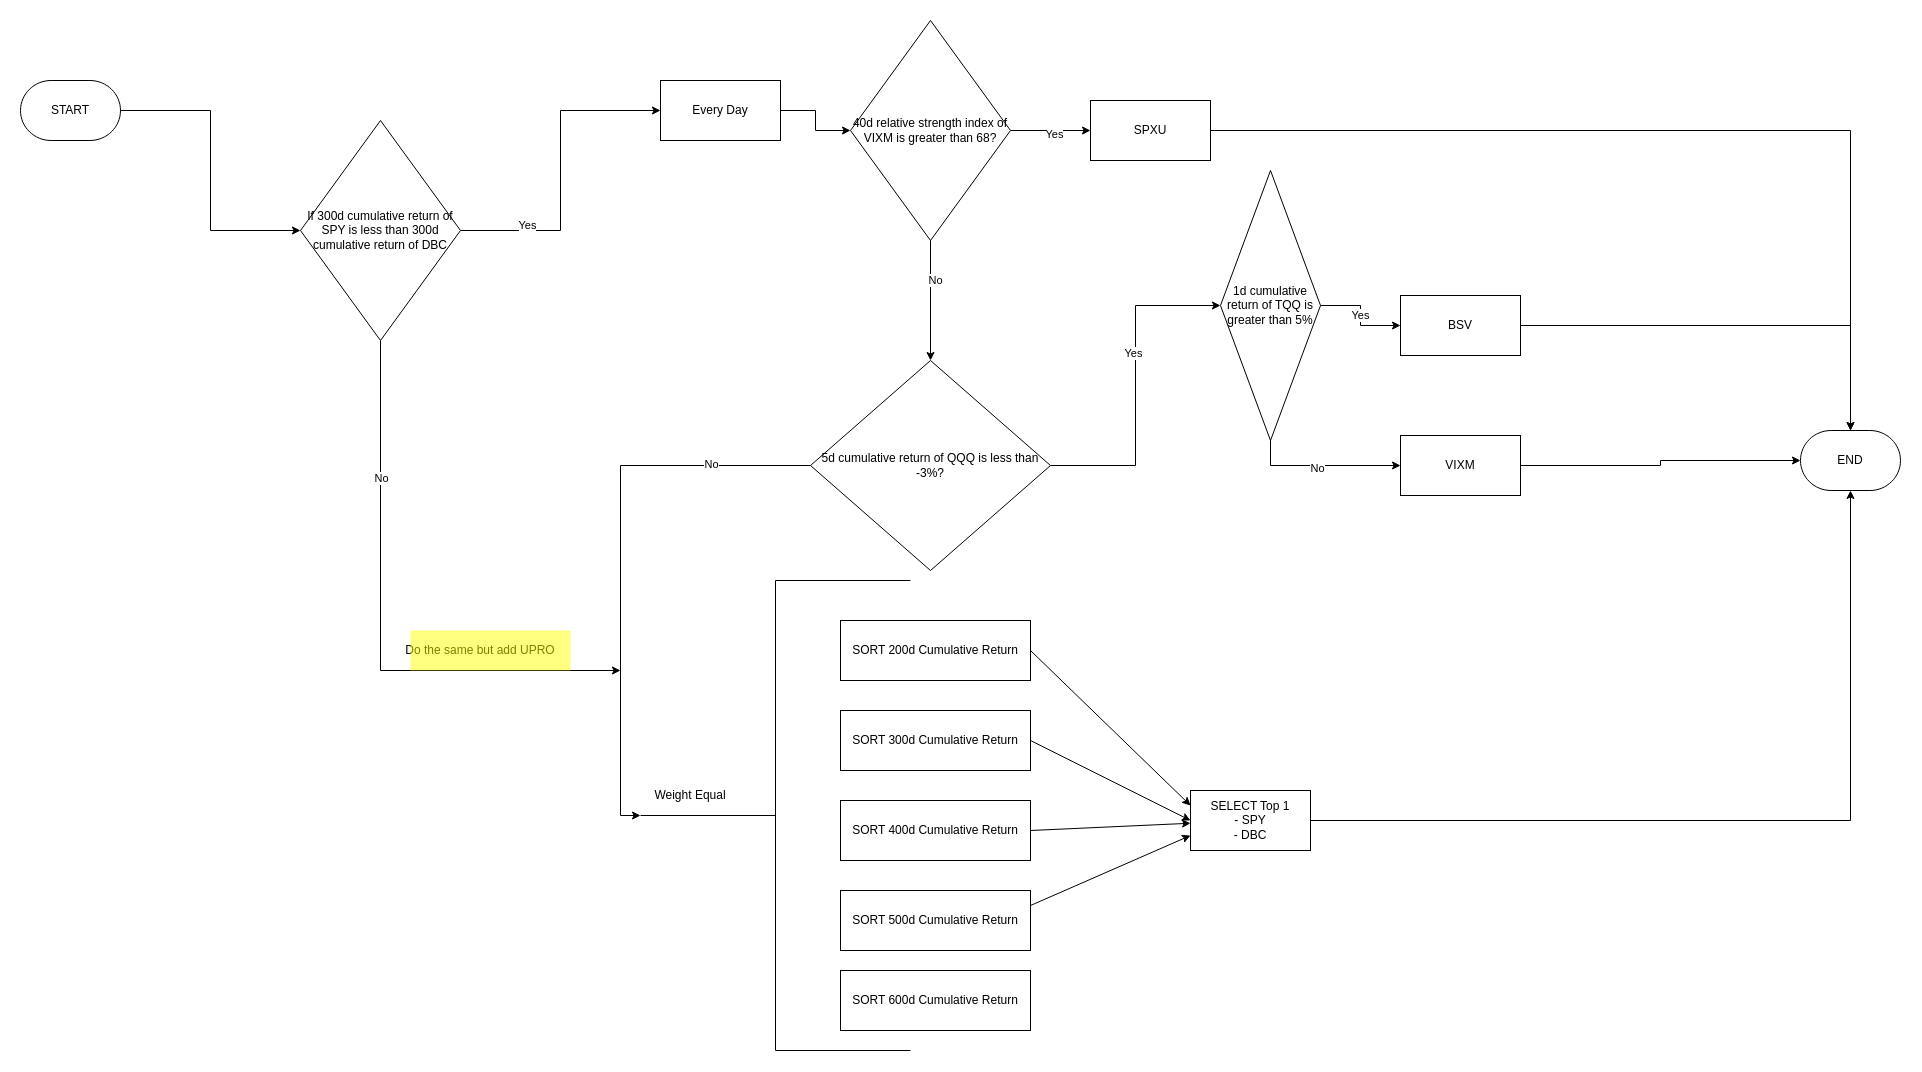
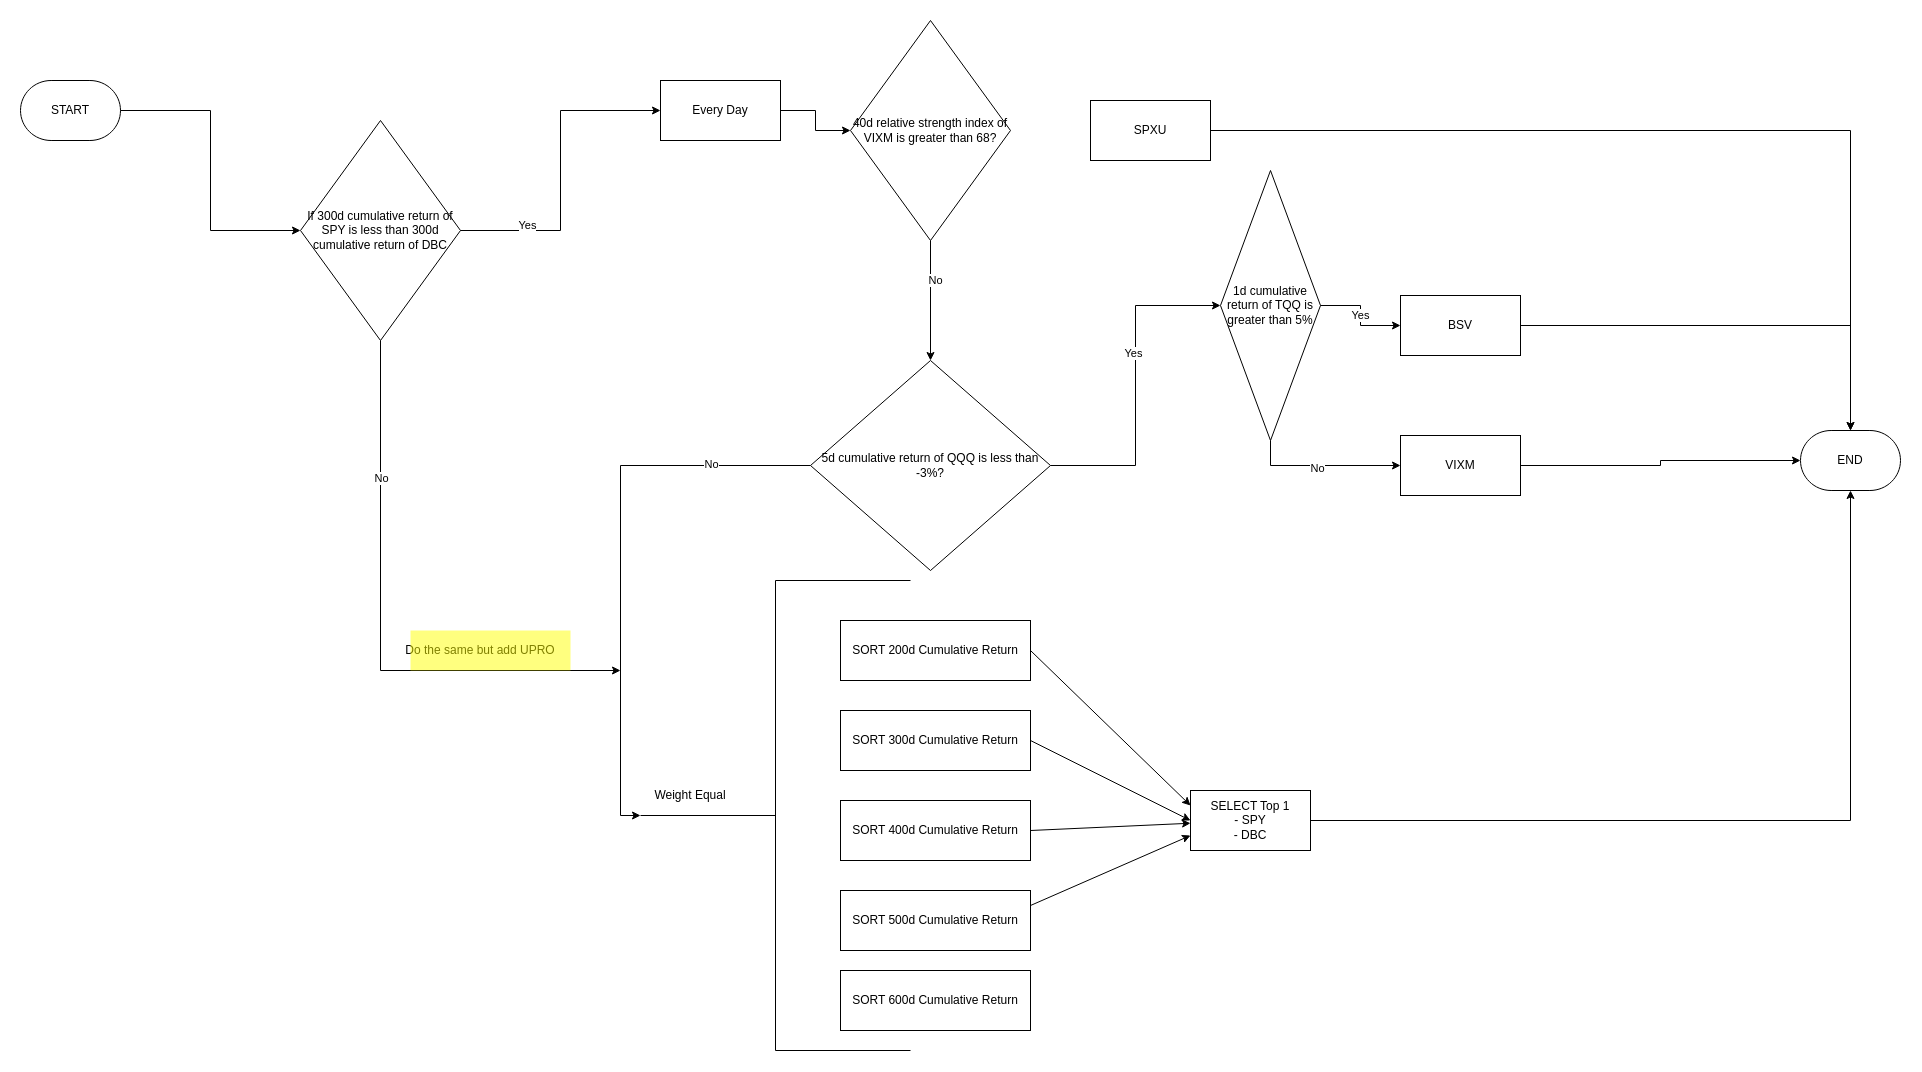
- <mxCell id="2" style="edgeStyle=orthogonalEdgeStyle;rounded=0;orthogonalLoop=1;jettySize=auto;html=1;entryX=0;entryY=0.5;entryDx=0;entryDy=0;" parent="1" source="6" target="8" edge="1"><mxGeometry relative="1" as="geometry" /></mxCell>
- <mxCell id="3" value="Yes" style="edgeLabel;html=1;align=center;verticalAlign=middle;resizable=0;points=[];" parent="2" vertex="1" connectable="0"><mxGeometry x="0.075" y="-3" relative="1" as="geometry"><mxPoint as="offset" /></mxGeometry></mxCell>
